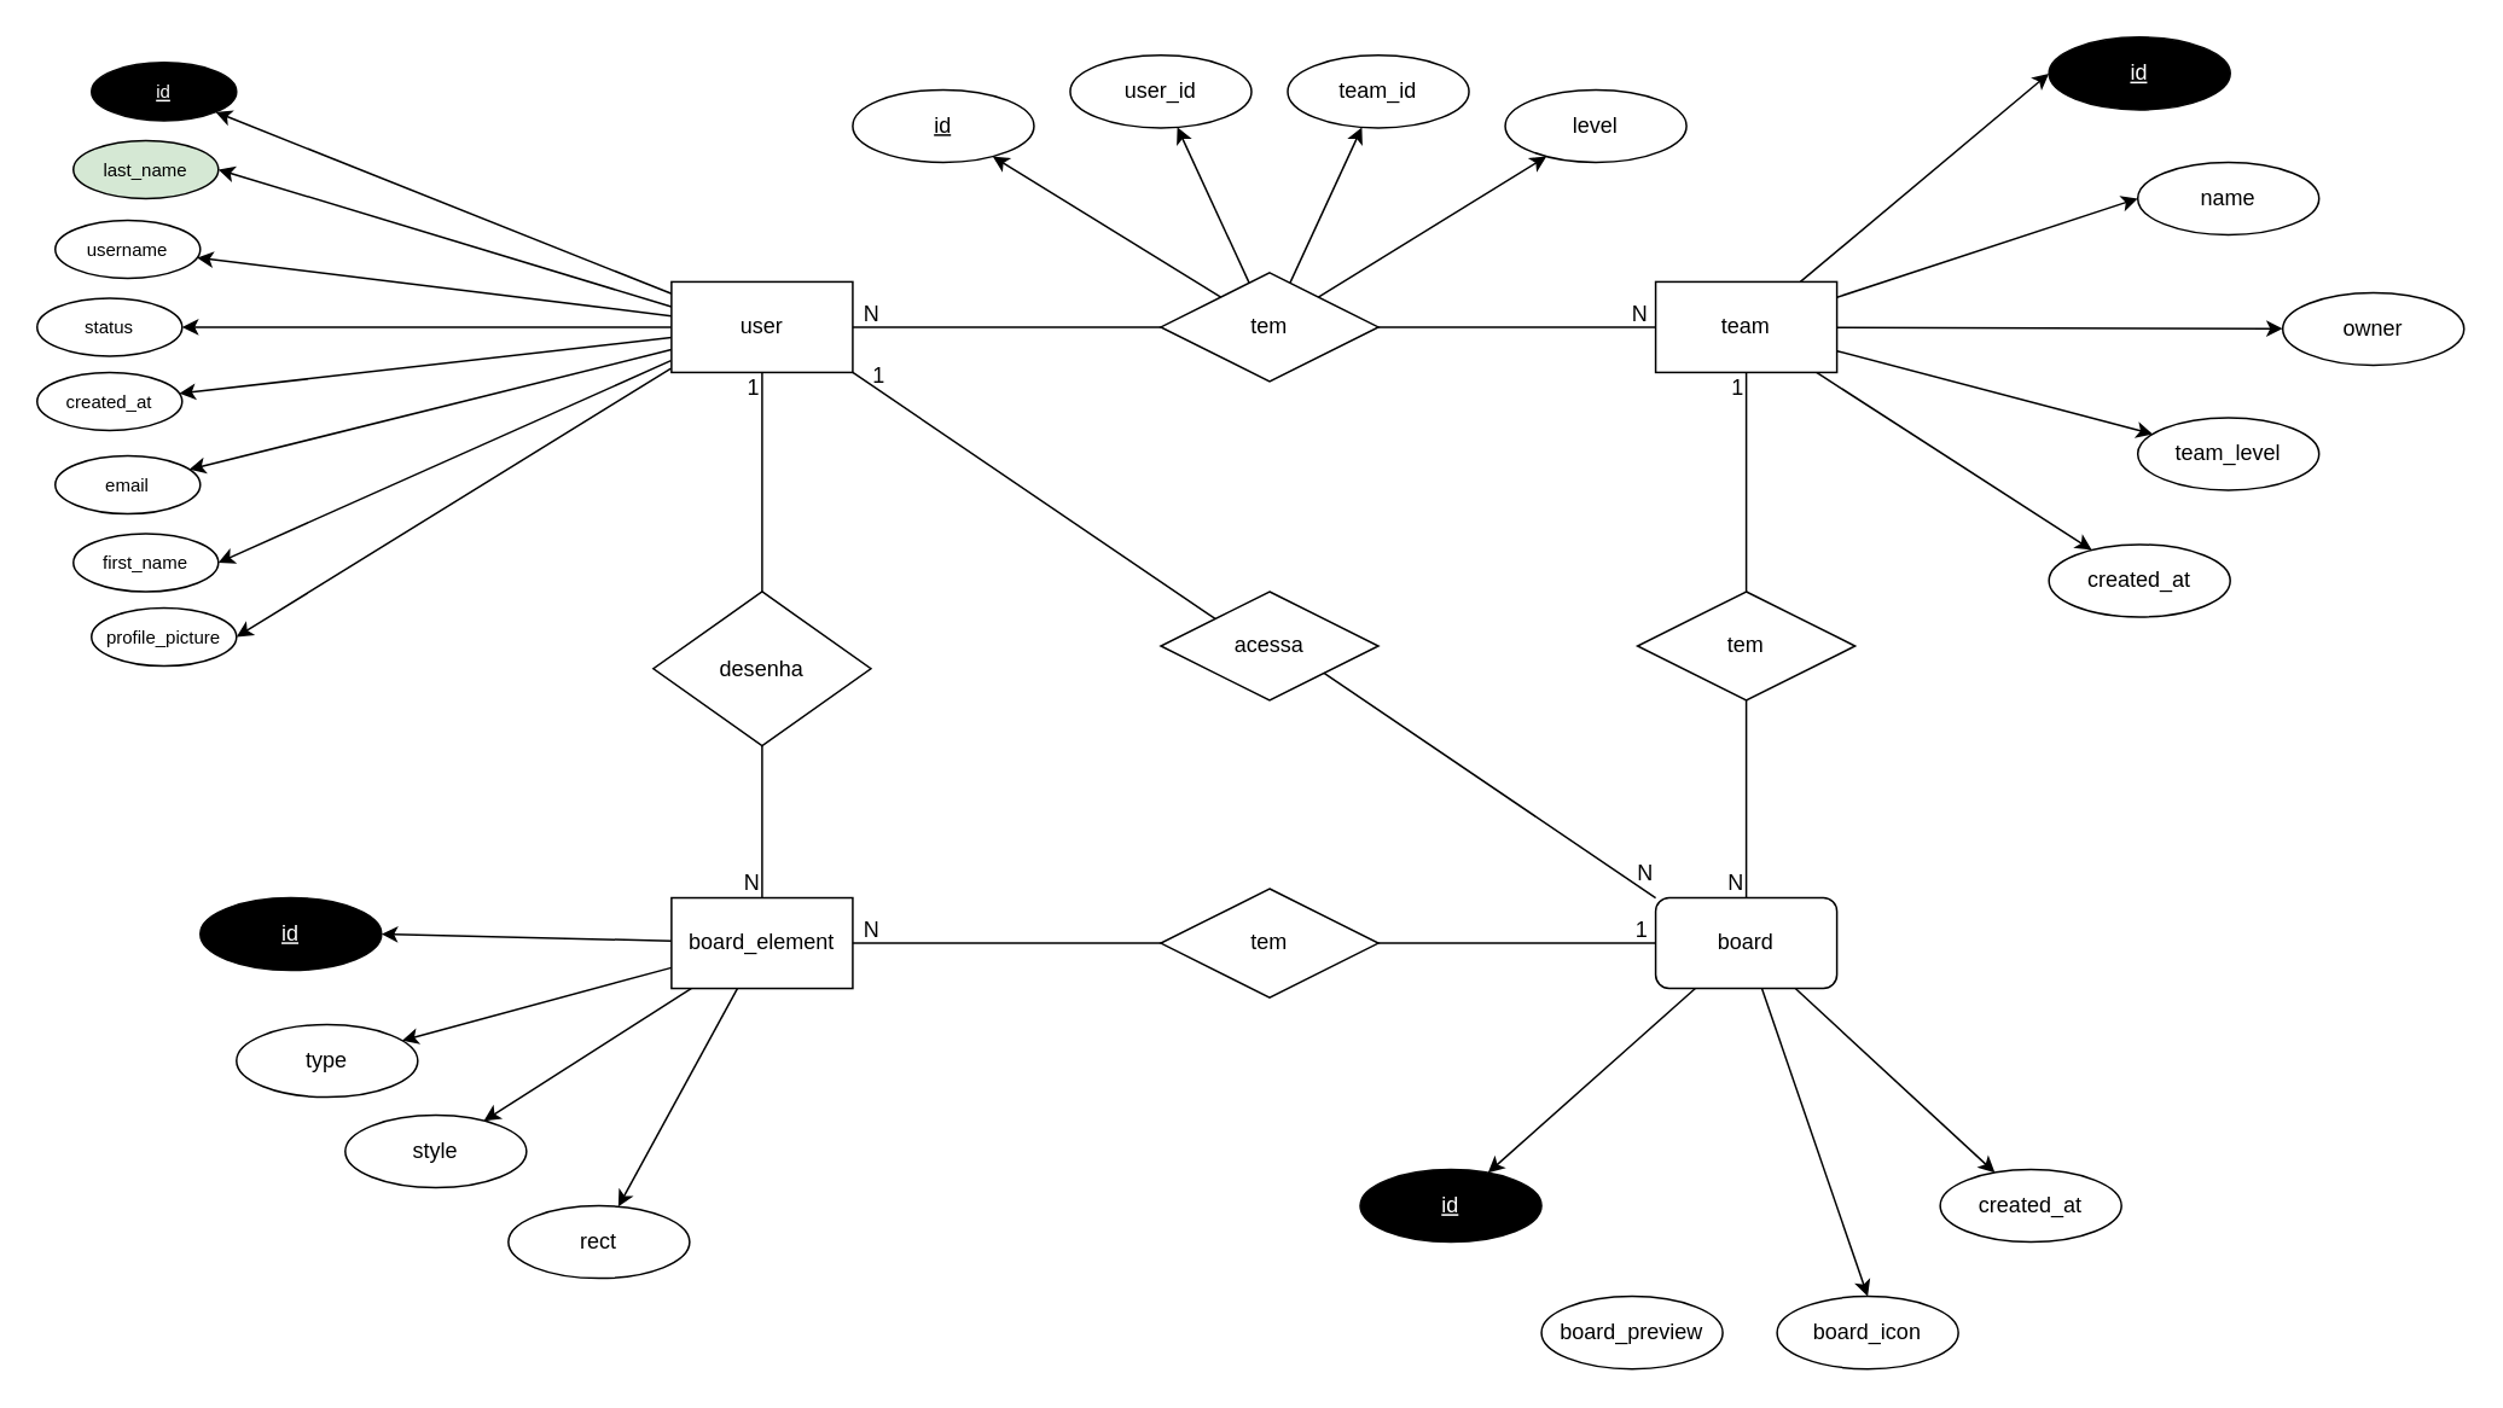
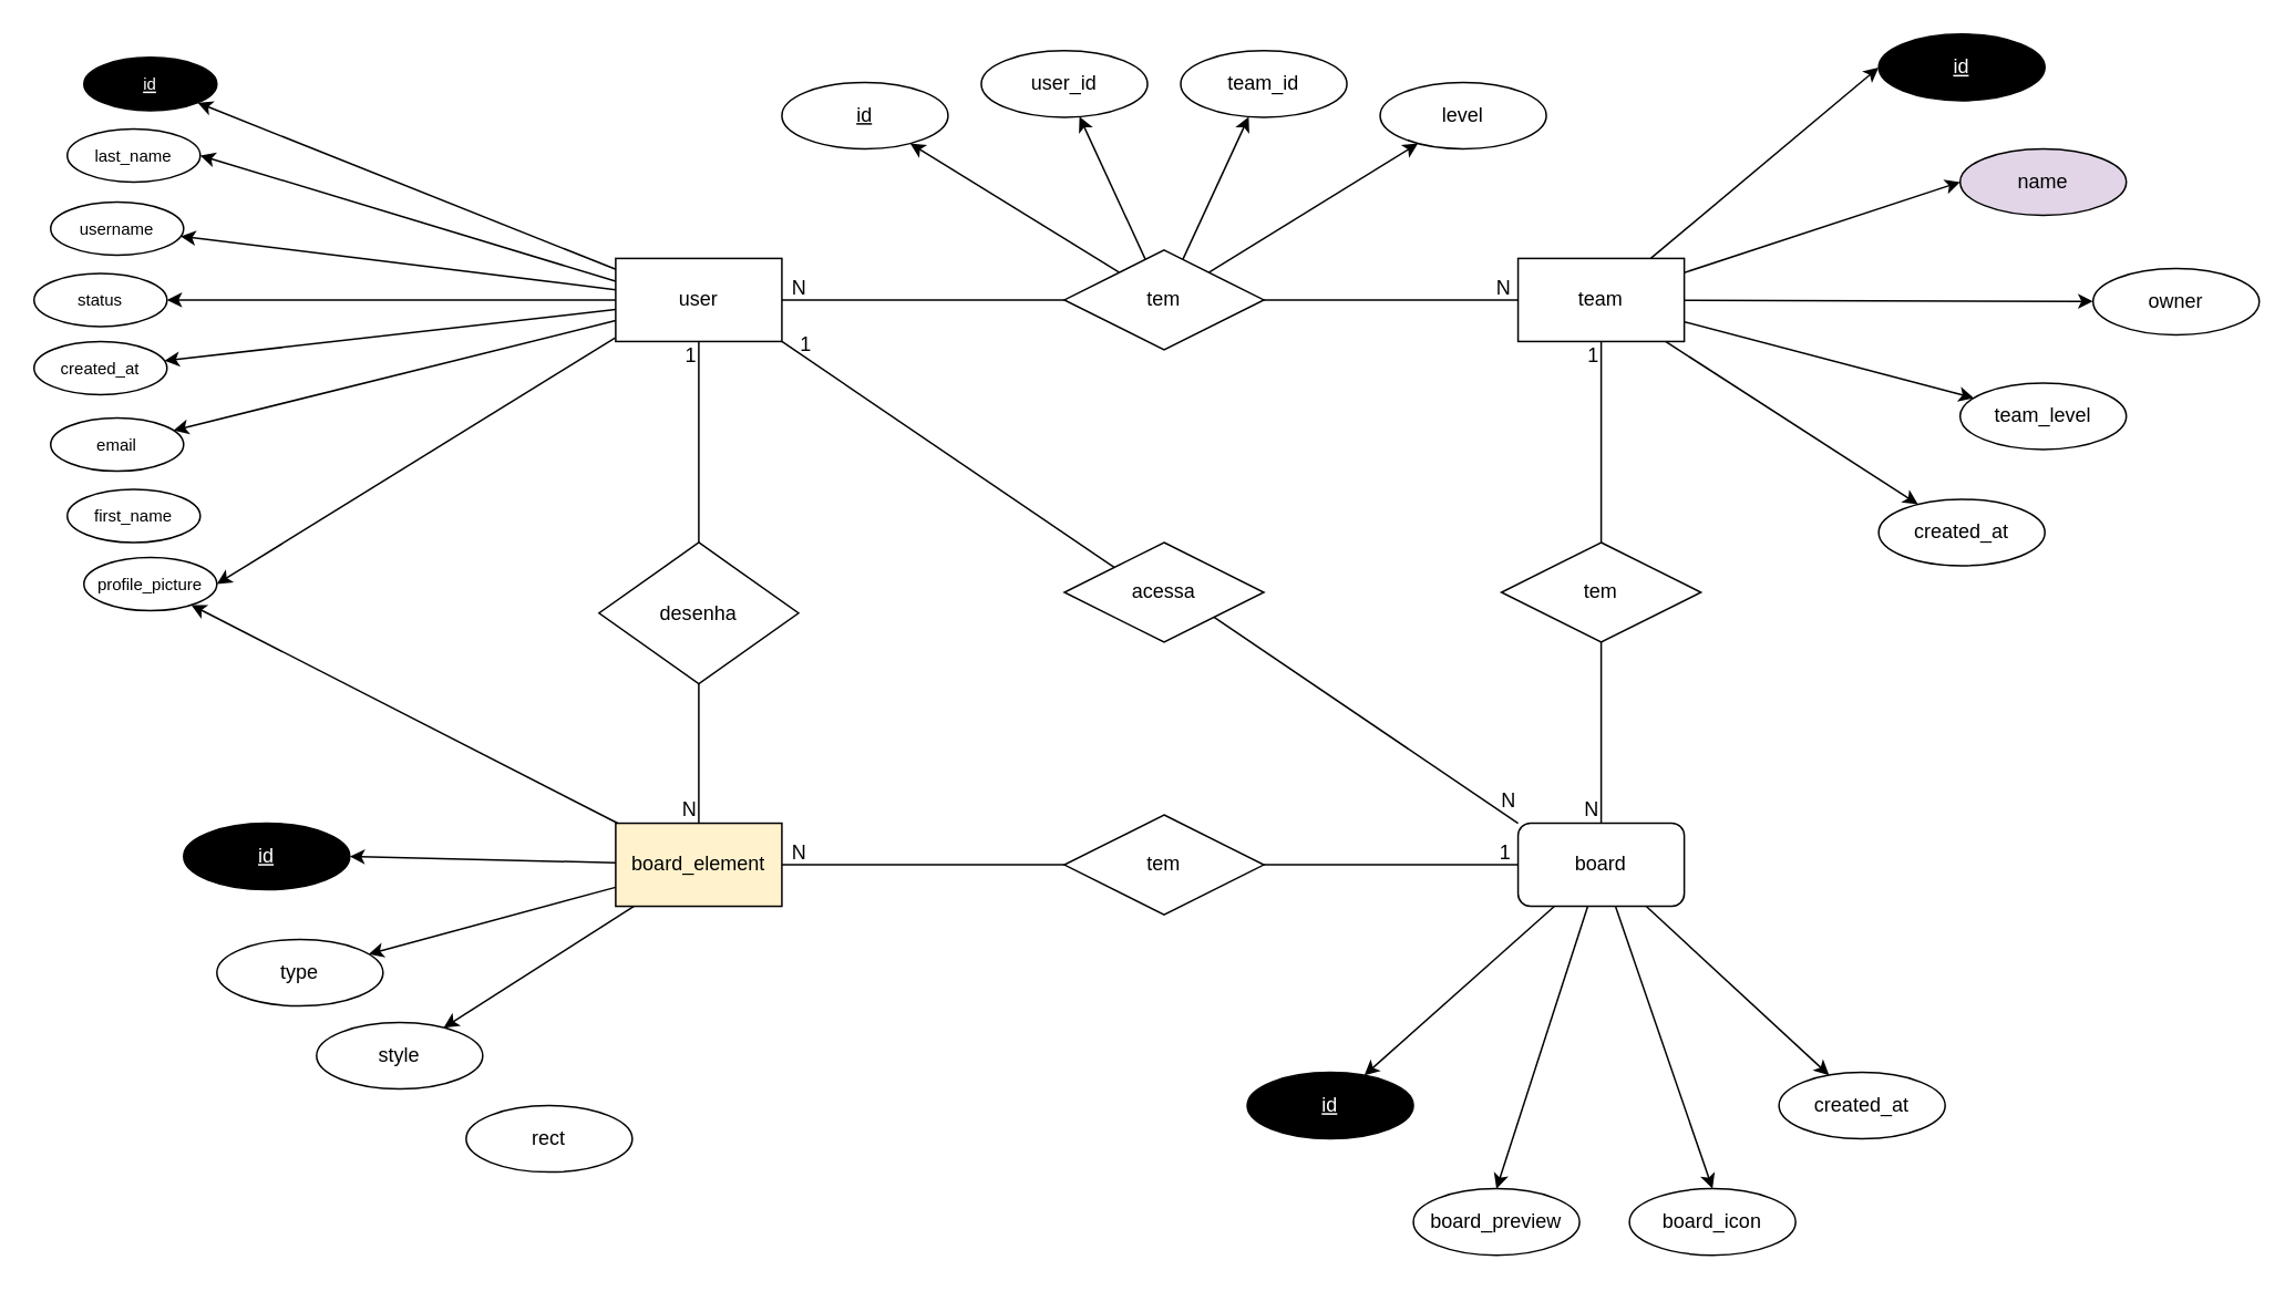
- <mxCell id="16" value="last_name" style="ellipse;whiteSpace=wrap;html=1;align=center;aspect=fixed;fontSize=10;fillColor=#d5e8d4;" parent="1" vertex="1"><mxGeometry x="40" y="77" width="80" height="32" as="geometry" /></mxCell>
+ <mxCell id="16" value="last_name" style="ellipse;whiteSpace=wrap;html=1;align=center;aspect=fixed;fontSize=10;" parent="1" vertex="1"><mxGeometry x="40" y="77" width="80" height="32" as="geometry" /></mxCell>
- <mxCell id="35" value="name" style="ellipse;whiteSpace=wrap;html=1;align=center;" parent="1" vertex="1"><mxGeometry x="1179" y="89" width="100" height="40" as="geometry" /></mxCell>
+ <mxCell id="35" value="name" style="ellipse;whiteSpace=wrap;html=1;align=center;fillColor=#e1d5e7;" parent="1" vertex="1"><mxGeometry x="1179" y="89" width="100" height="40" as="geometry" /></mxCell>
- <mxCell id="5" style="rounded=0;orthogonalLoop=1;jettySize=auto;html=1;entryX=1;entryY=0.5;entryDx=0;entryDy=0;elbow=vertical;exitX=-0.003;exitY=0.87;exitDx=0;exitDy=0;exitPerimeter=0;" parent="1" source="10" target="14" edge="1"><mxGeometry relative="1" as="geometry"><mxPoint x="400" y="195" as="sourcePoint" /><mxPoint x="100" y="165" as="targetPoint" /></mxGeometry></mxCell>
- <mxCell id="57" value="board_element" style="whiteSpace=wrap;html=1;dashed=0;" parent="1" vertex="1"><mxGeometry x="370" y="495" width="100" height="50" as="geometry" /></mxCell>
+ <mxCell id="57" value="board_element" style="whiteSpace=wrap;html=1;dashed=0;fillColor=#fff2cc;" parent="1" vertex="1"><mxGeometry x="370" y="495" width="100" height="50" as="geometry" /></mxCell>
- <mxCell id="56" style="rounded=0;orthogonalLoop=1;jettySize=auto;html=1;" parent="1" source="57" target="75" edge="1"><mxGeometry relative="1" as="geometry" /></mxCell>
+ <mxCell id="56" style="rounded=0;orthogonalLoop=1;jettySize=auto;html=1;" parent="1" source="57" target="37" edge="1"><mxGeometry relative="1" as="geometry" /></mxCell>
+ <mxCell id="62" style="rounded=0;orthogonalLoop=1;jettySize=auto;html=1;entryX=0.5;entryY=0;entryDx=0;entryDy=0;" parent="1" source="41" target="59" edge="1"><mxGeometry relative="1" as="geometry" /></mxCell>
